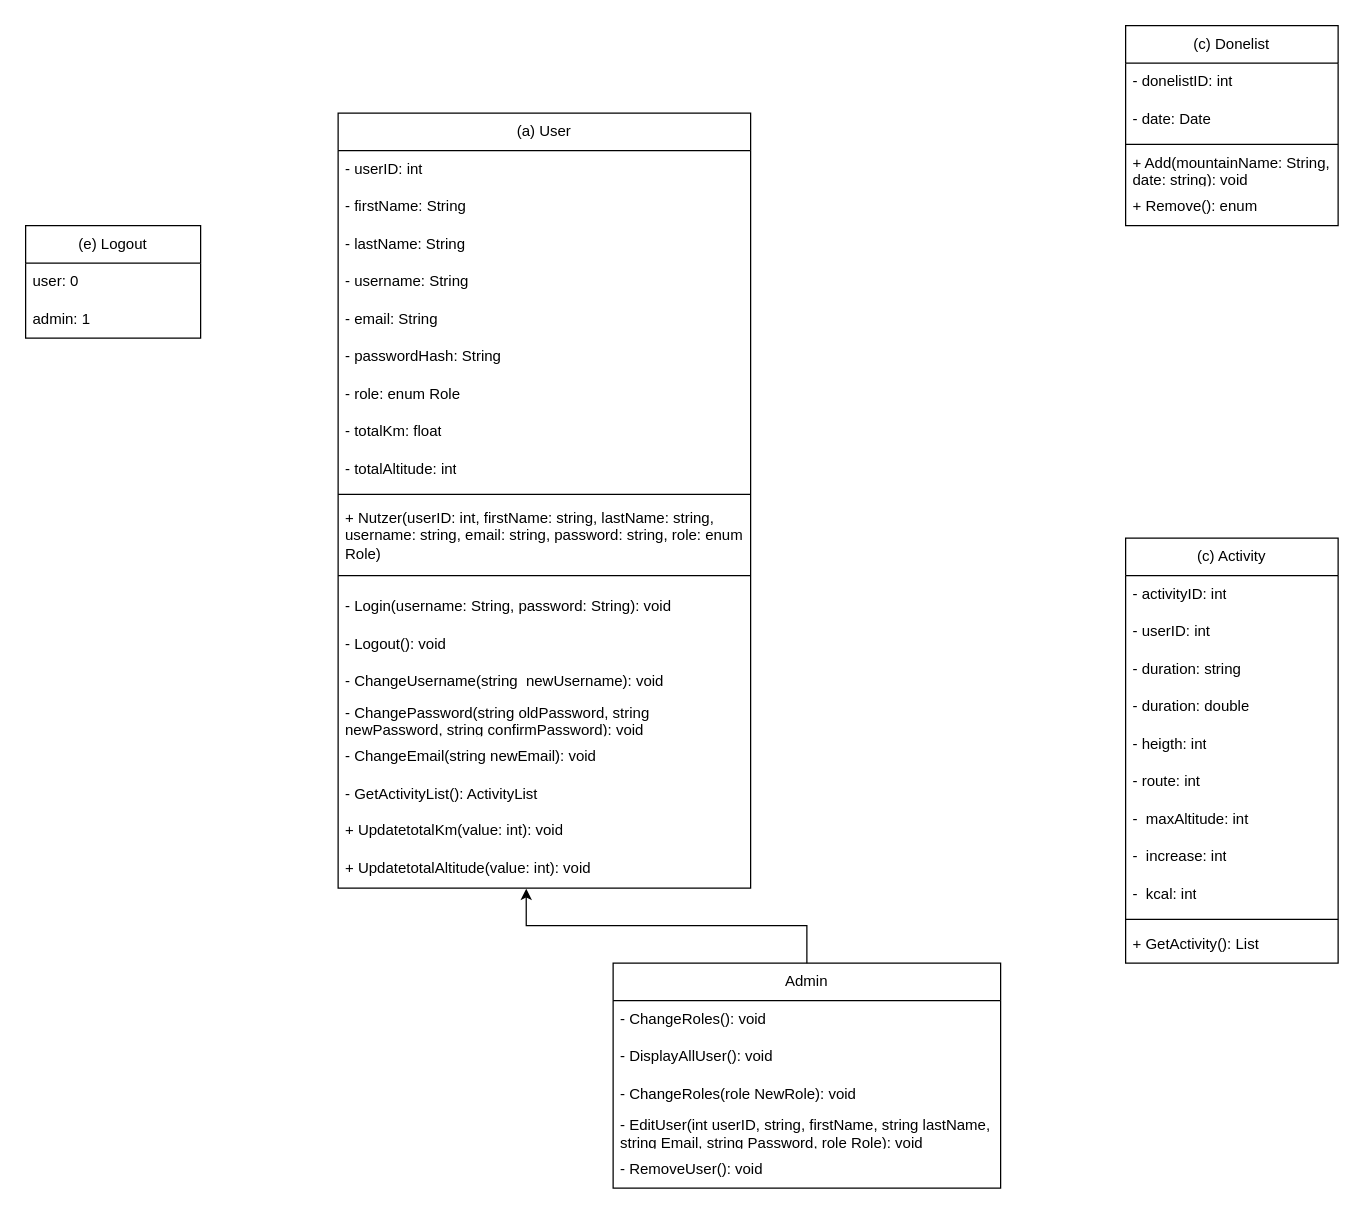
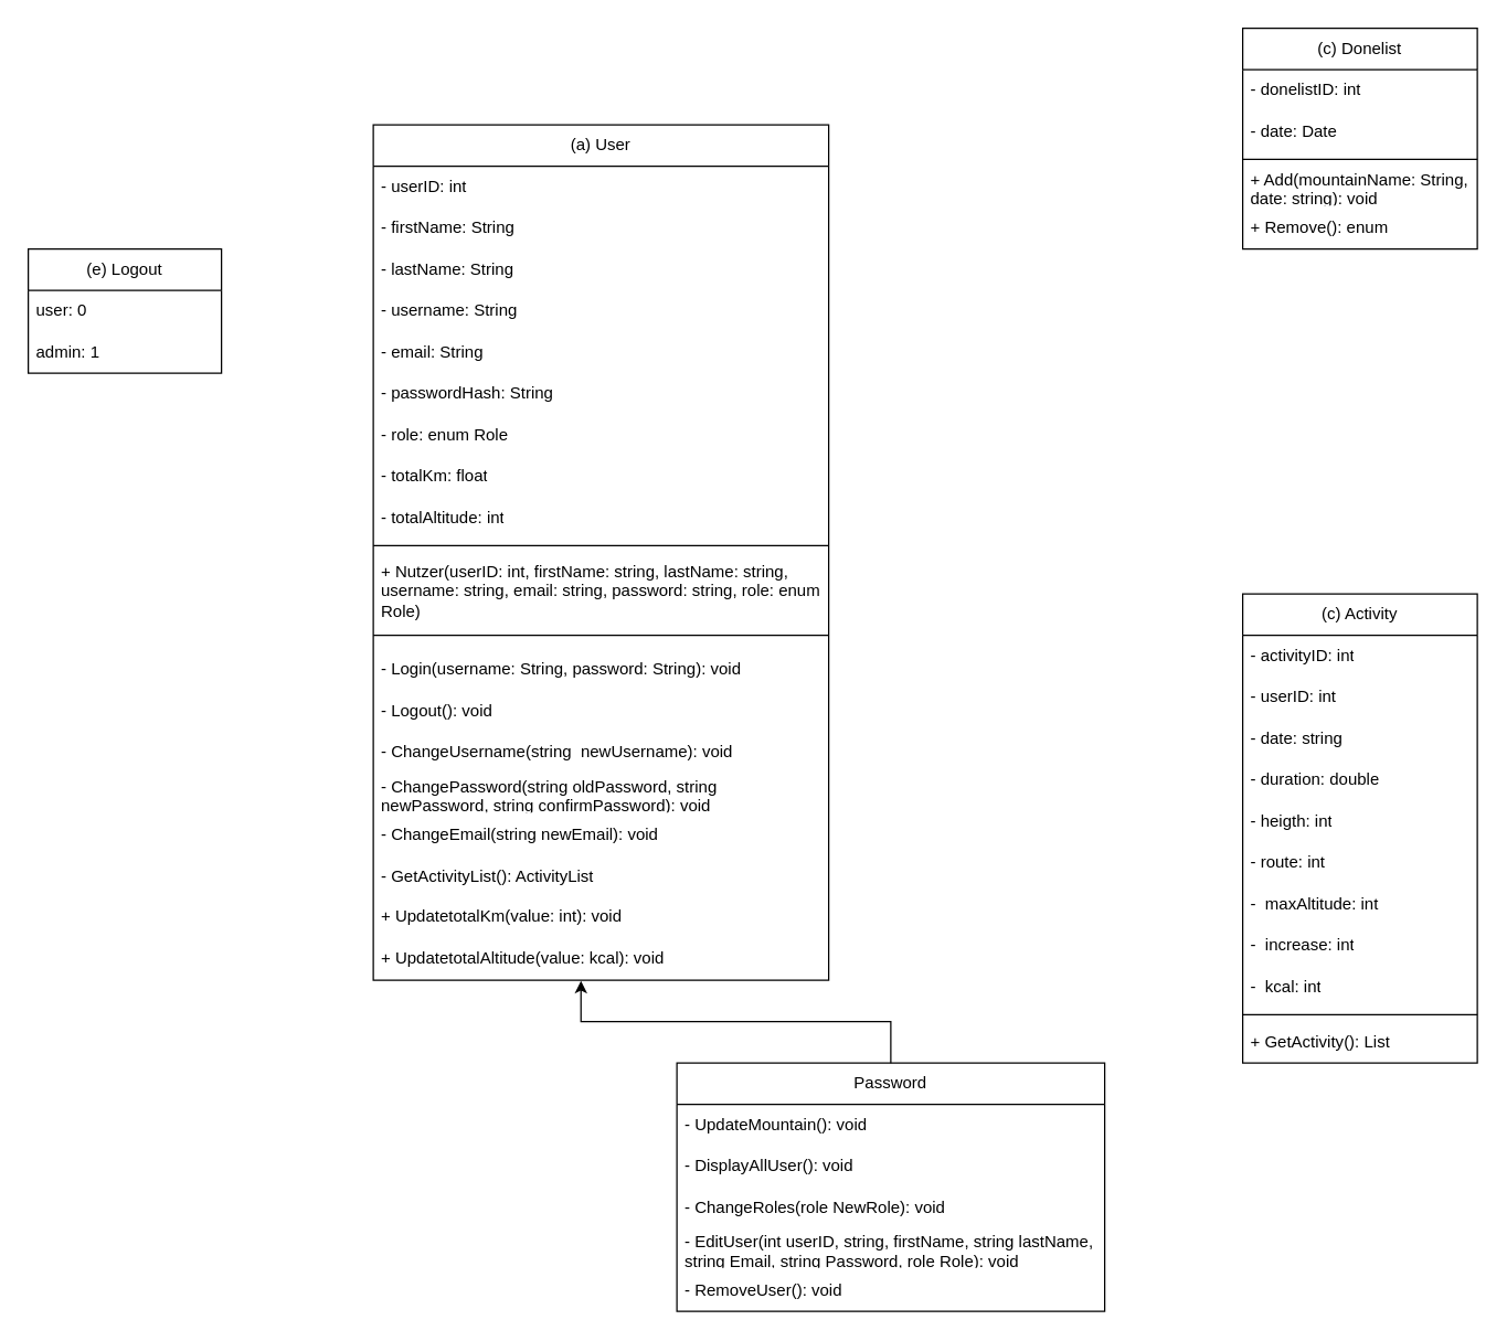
- <mxCell id="32" value="- duration: string" style="text;strokeColor=none;fillColor=none;align=left;verticalAlign=middle;spacingLeft=4;spacingRight=4;overflow=hidden;points=[[0,0.5],[1,0.5]];portConstraint=eastwest;rotatable=0;whiteSpace=wrap;html=1;" parent="29" vertex="1"><mxGeometry y="90" width="170" height="30" as="geometry" /></mxCell>
+ <mxCell id="32" value="- date: string" style="text;strokeColor=none;fillColor=none;align=left;verticalAlign=middle;spacingLeft=4;spacingRight=4;overflow=hidden;points=[[0,0.5],[1,0.5]];portConstraint=eastwest;rotatable=0;whiteSpace=wrap;html=1;" parent="29" vertex="1"><mxGeometry y="90" width="170" height="30" as="geometry" /></mxCell>
- <mxCell id="22" value="+ UpdatetotalAltitude(value: int): void" style="text;strokeColor=none;fillColor=none;spacingLeft=4;spacingRight=4;overflow=hidden;rotatable=0;points=[[0,0.5],[1,0.5]];portConstraint=eastwest;fontSize=12;whiteSpace=wrap;html=1;" vertex="1" parent="2"><mxGeometry y="590" width="330" height="30" as="geometry" /></mxCell>
+ <mxCell id="22" value="+ UpdatetotalAltitude(value: kcal): void" style="text;strokeColor=none;fillColor=none;spacingLeft=4;spacingRight=4;overflow=hidden;rotatable=0;points=[[0,0.5],[1,0.5]];portConstraint=eastwest;fontSize=12;whiteSpace=wrap;html=1;" vertex="1" parent="2"><mxGeometry y="590" width="330" height="30" as="geometry" /></mxCell>
- <mxCell id="23" value="Admin" style="swimlane;fontStyle=0;childLayout=stackLayout;horizontal=1;startSize=30;horizontalStack=0;resizeParent=1;resizeParentMax=0;resizeLast=0;collapsible=1;marginBottom=0;whiteSpace=wrap;html=1;" parent="1" vertex="1"><mxGeometry x="490" y="770" width="310" height="180" as="geometry" /></mxCell>
+ <mxCell id="23" value="Password" style="swimlane;fontStyle=0;childLayout=stackLayout;horizontal=1;startSize=30;horizontalStack=0;resizeParent=1;resizeParentMax=0;resizeLast=0;collapsible=1;marginBottom=0;whiteSpace=wrap;html=1;" parent="1" vertex="1"><mxGeometry x="490" y="770" width="310" height="180" as="geometry" /></mxCell>
- <mxCell id="24" value="- ChangeRoles(): void" style="text;strokeColor=none;fillColor=none;align=left;verticalAlign=middle;spacingLeft=4;spacingRight=4;overflow=hidden;points=[[0,0.5],[1,0.5]];portConstraint=eastwest;rotatable=0;whiteSpace=wrap;html=1;" parent="23" vertex="1"><mxGeometry y="30" width="310" height="30" as="geometry" /></mxCell>
+ <mxCell id="24" value="- UpdateMountain(): void" style="text;strokeColor=none;fillColor=none;align=left;verticalAlign=middle;spacingLeft=4;spacingRight=4;overflow=hidden;points=[[0,0.5],[1,0.5]];portConstraint=eastwest;rotatable=0;whiteSpace=wrap;html=1;" parent="23" vertex="1"><mxGeometry y="30" width="310" height="30" as="geometry" /></mxCell>
